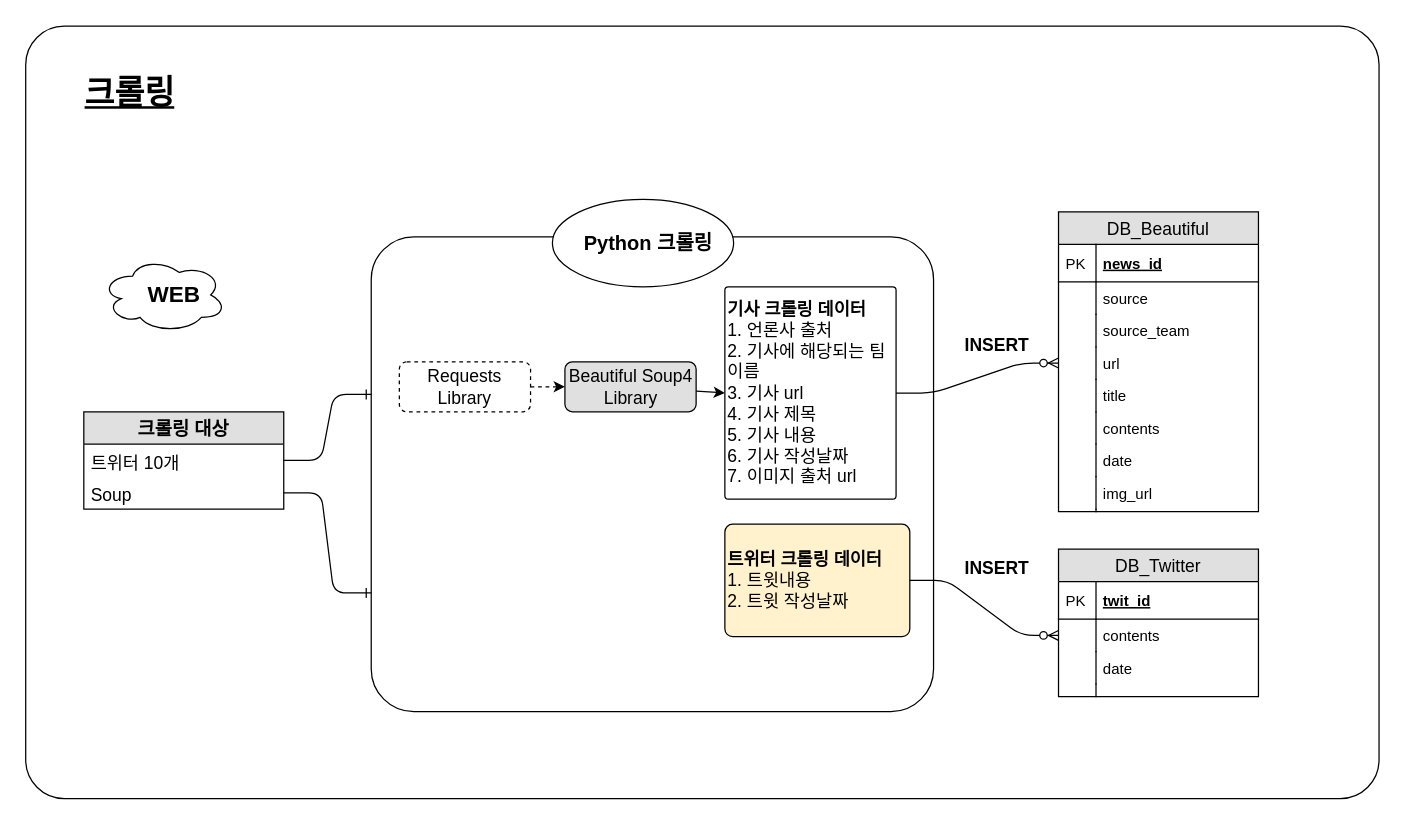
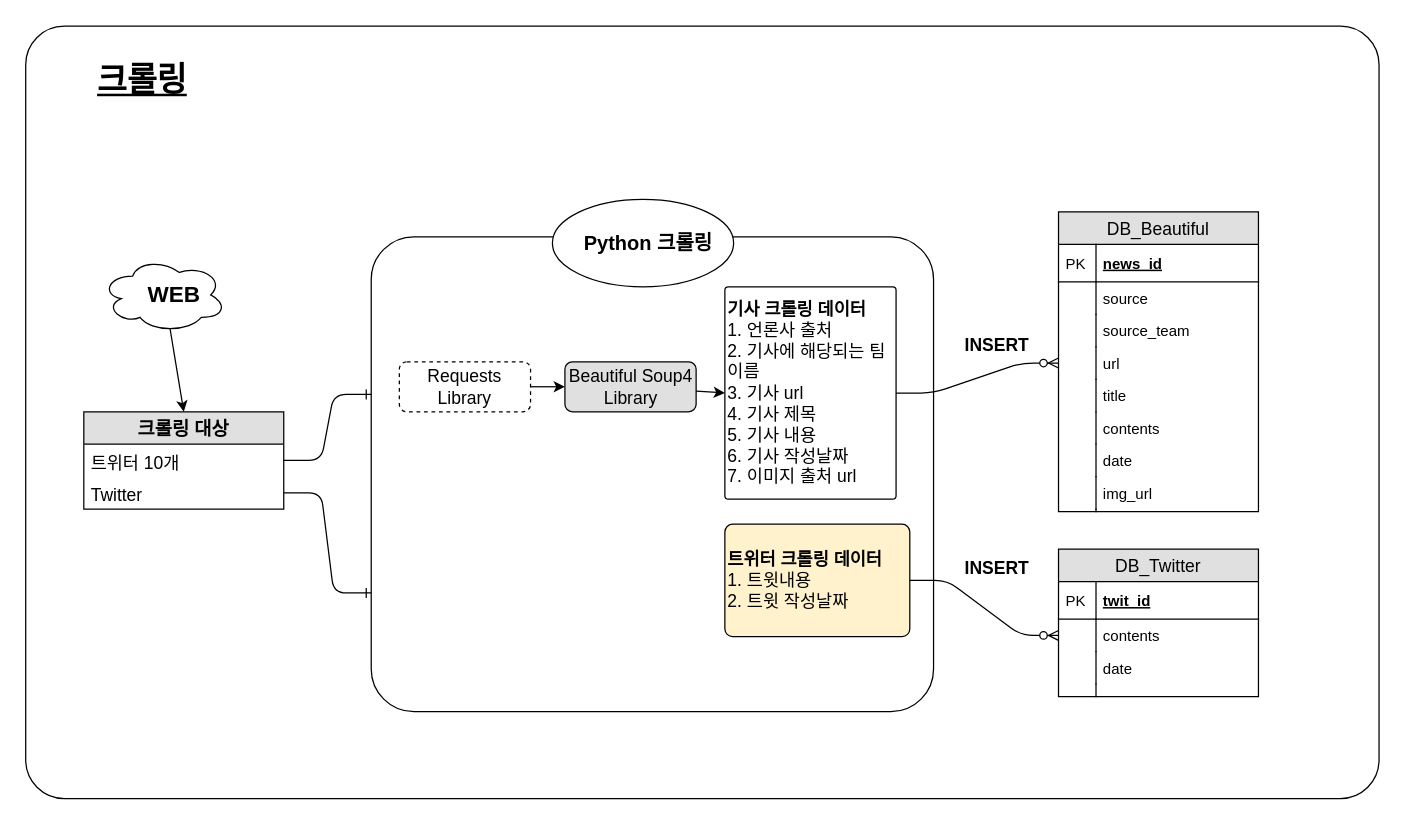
- <mxCell id="55" value="크롤링" style="text;strokeColor=none;fillColor=none;html=1;fontSize=26;fontStyle=5;verticalAlign=middle;align=center;" vertex="1" parent="2"><mxGeometry x="33" y="33" width="100" height="40" as="geometry" /></mxCell>
+ <mxCell id="55" value="크롤링" style="text;strokeColor=none;fillColor=none;html=1;fontSize=26;fontStyle=5;verticalAlign=middle;align=center;" vertex="1" parent="2"><mxGeometry x="43" y="23" width="100" height="40" as="geometry" /></mxCell>
+ <mxCell id="53" style="edgeStyle=none;rounded=0;orthogonalLoop=1;jettySize=auto;html=1;exitX=0.55;exitY=0.95;exitDx=0;exitDy=0;exitPerimeter=0;entryX=0.5;entryY=0;entryDx=0;entryDy=0;fontSize=18;" edge="1" parent="5" source="54" target="10"><mxGeometry relative="1" as="geometry" /></mxCell>
- <mxCell id="17" style="edgeStyle=none;rounded=0;orthogonalLoop=1;jettySize=auto;html=1;entryX=0;entryY=0.5;entryDx=0;entryDy=0;fontSize=14;dashed=1;" edge="1" parent="5" source="15" target="16"><mxGeometry relative="1" as="geometry" /></mxCell>
+ <mxCell id="17" style="edgeStyle=none;rounded=0;orthogonalLoop=1;jettySize=auto;html=1;entryX=0;entryY=0.5;entryDx=0;entryDy=0;fontSize=14;" edge="1" parent="5" source="15" target="16"><mxGeometry relative="1" as="geometry" /></mxCell>
- <mxCell id="12" value="Soup" style="text;strokeColor=none;fillColor=none;spacingLeft=4;spacingRight=4;overflow=hidden;rotatable=0;points=[[0,0.5],[1,0.5]];portConstraint=eastwest;fontSize=14;" vertex="1" parent="10"><mxGeometry y="52" width="160" height="26" as="geometry" /></mxCell>
+ <mxCell id="12" value="Twitter" style="text;strokeColor=none;fillColor=none;spacingLeft=4;spacingRight=4;overflow=hidden;rotatable=0;points=[[0,0.5],[1,0.5]];portConstraint=eastwest;fontSize=14;" vertex="1" parent="10"><mxGeometry y="52" width="160" height="26" as="geometry" /></mxCell>
